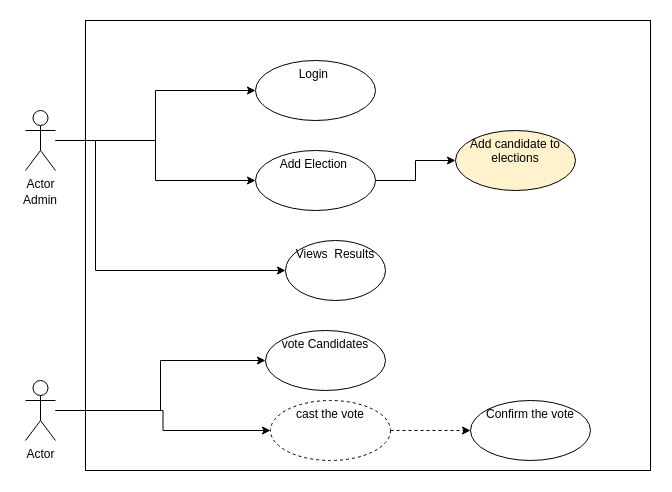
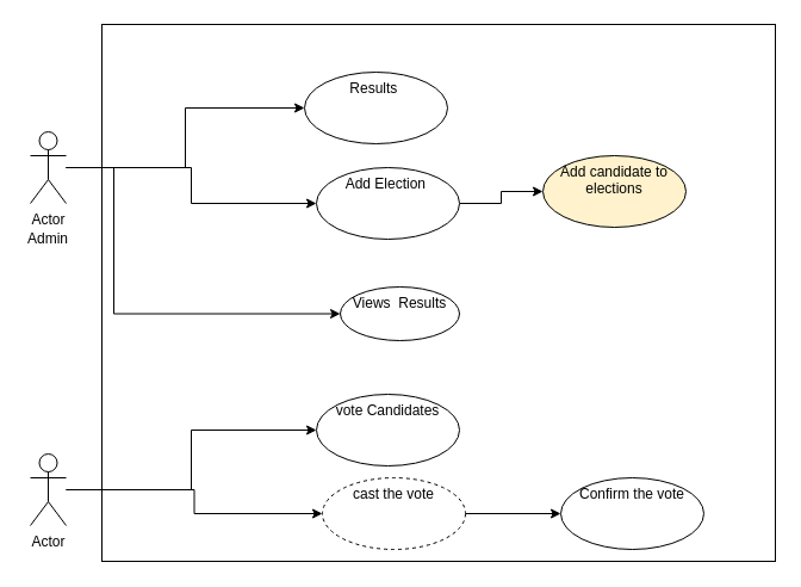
- <mxCell id="10" value="Login&amp;nbsp;" style="ellipse;whiteSpace=wrap;html=1;verticalAlign=top;" vertex="1" parent="1"><mxGeometry x="255" y="60" width="120" height="60" as="geometry" /></mxCell>
+ <mxCell id="10" value="Results&amp;nbsp;" style="ellipse;whiteSpace=wrap;html=1;verticalAlign=top;" vertex="1" parent="1"><mxGeometry x="255" y="60" width="120" height="60" as="geometry" /></mxCell>
- <mxCell id="12" value="Add Election&amp;nbsp;" style="ellipse;whiteSpace=wrap;html=1;verticalAlign=top;" vertex="1" parent="1"><mxGeometry x="255" y="150" width="120" height="60" as="geometry" /></mxCell>
+ <mxCell id="12" value="Add Election&amp;nbsp;" style="ellipse;whiteSpace=wrap;html=1;verticalAlign=top;" vertex="1" parent="1"><mxGeometry x="265" y="140" width="120" height="60" as="geometry" /></mxCell>
- <mxCell id="14" value="Views&amp;nbsp; Results" style="ellipse;whiteSpace=wrap;html=1;verticalAlign=top;" vertex="1" parent="1"><mxGeometry x="285" y="240" width="100" height="60" as="geometry" /></mxCell>
+ <mxCell id="14" value="Views&amp;nbsp; Results" style="ellipse;whiteSpace=wrap;html=1;verticalAlign=top;" vertex="1" parent="1"><mxGeometry x="285" y="240" width="100" height="45" as="geometry" /></mxCell>
- <mxCell id="16" value="" style="edgeStyle=orthogonalEdgeStyle;rounded=0;orthogonalLoop=1;jettySize=auto;html=1;dashed=1;" edge="1" parent="1" source="17" target="18"><mxGeometry relative="1" as="geometry" /></mxCell>
+ <mxCell id="16" value="" style="edgeStyle=orthogonalEdgeStyle;rounded=0;orthogonalLoop=1;jettySize=auto;html=1;" edge="1" parent="1" source="17" target="18"><mxGeometry relative="1" as="geometry" /></mxCell>
